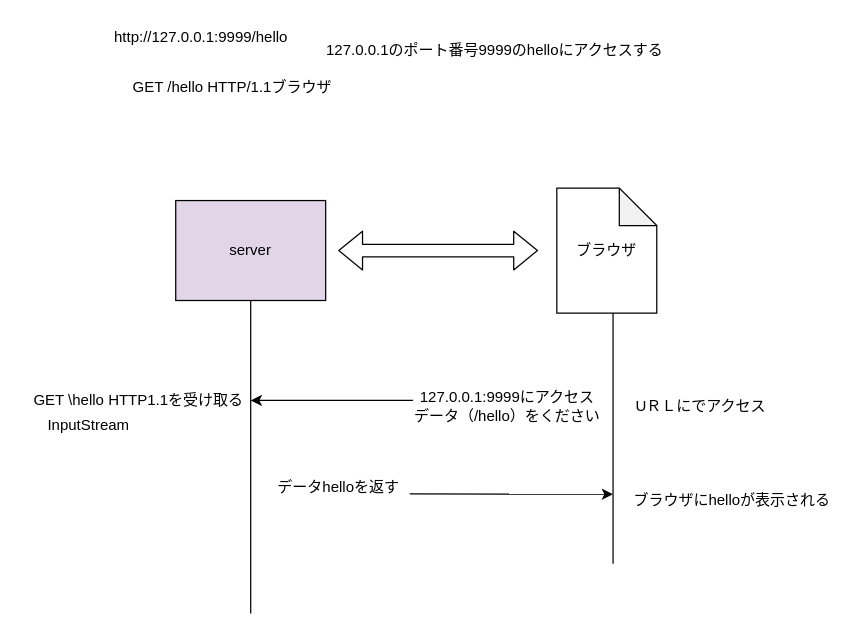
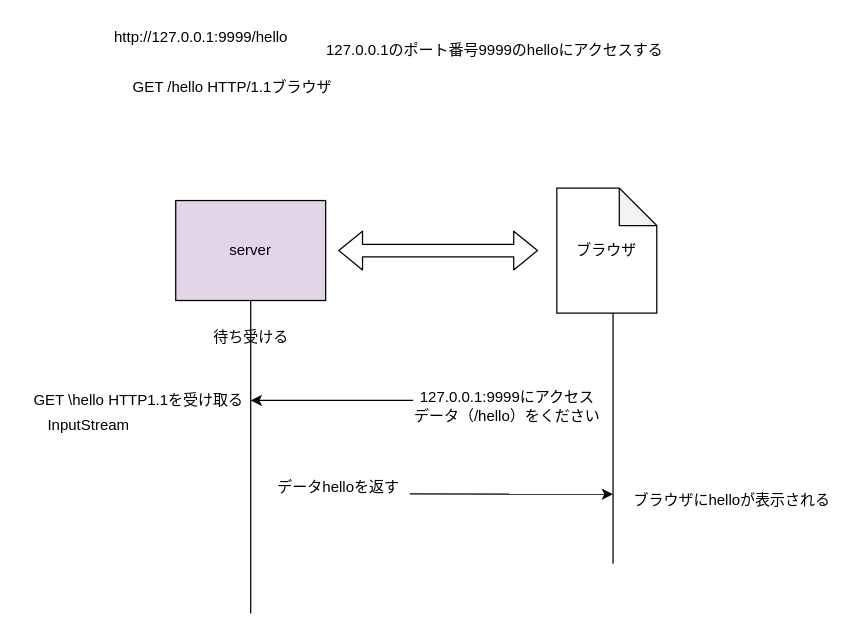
+ <mxCell id="8" value="待ち受ける" style="text;html=1;align=center;verticalAlign=middle;resizable=0;points=[];autosize=1;strokeColor=none;" vertex="1" parent="1"><mxGeometry x="160" y="260" width="80" height="20" as="geometry" /></mxCell>
- <mxCell id="14" value="UＲＬにでアクセス" style="text;html=1;align=center;verticalAlign=middle;resizable=0;points=[];autosize=1;strokeColor=none;" vertex="1" parent="1"><mxGeometry x="500" y="315" width="120" height="20" as="geometry" /></mxCell>
